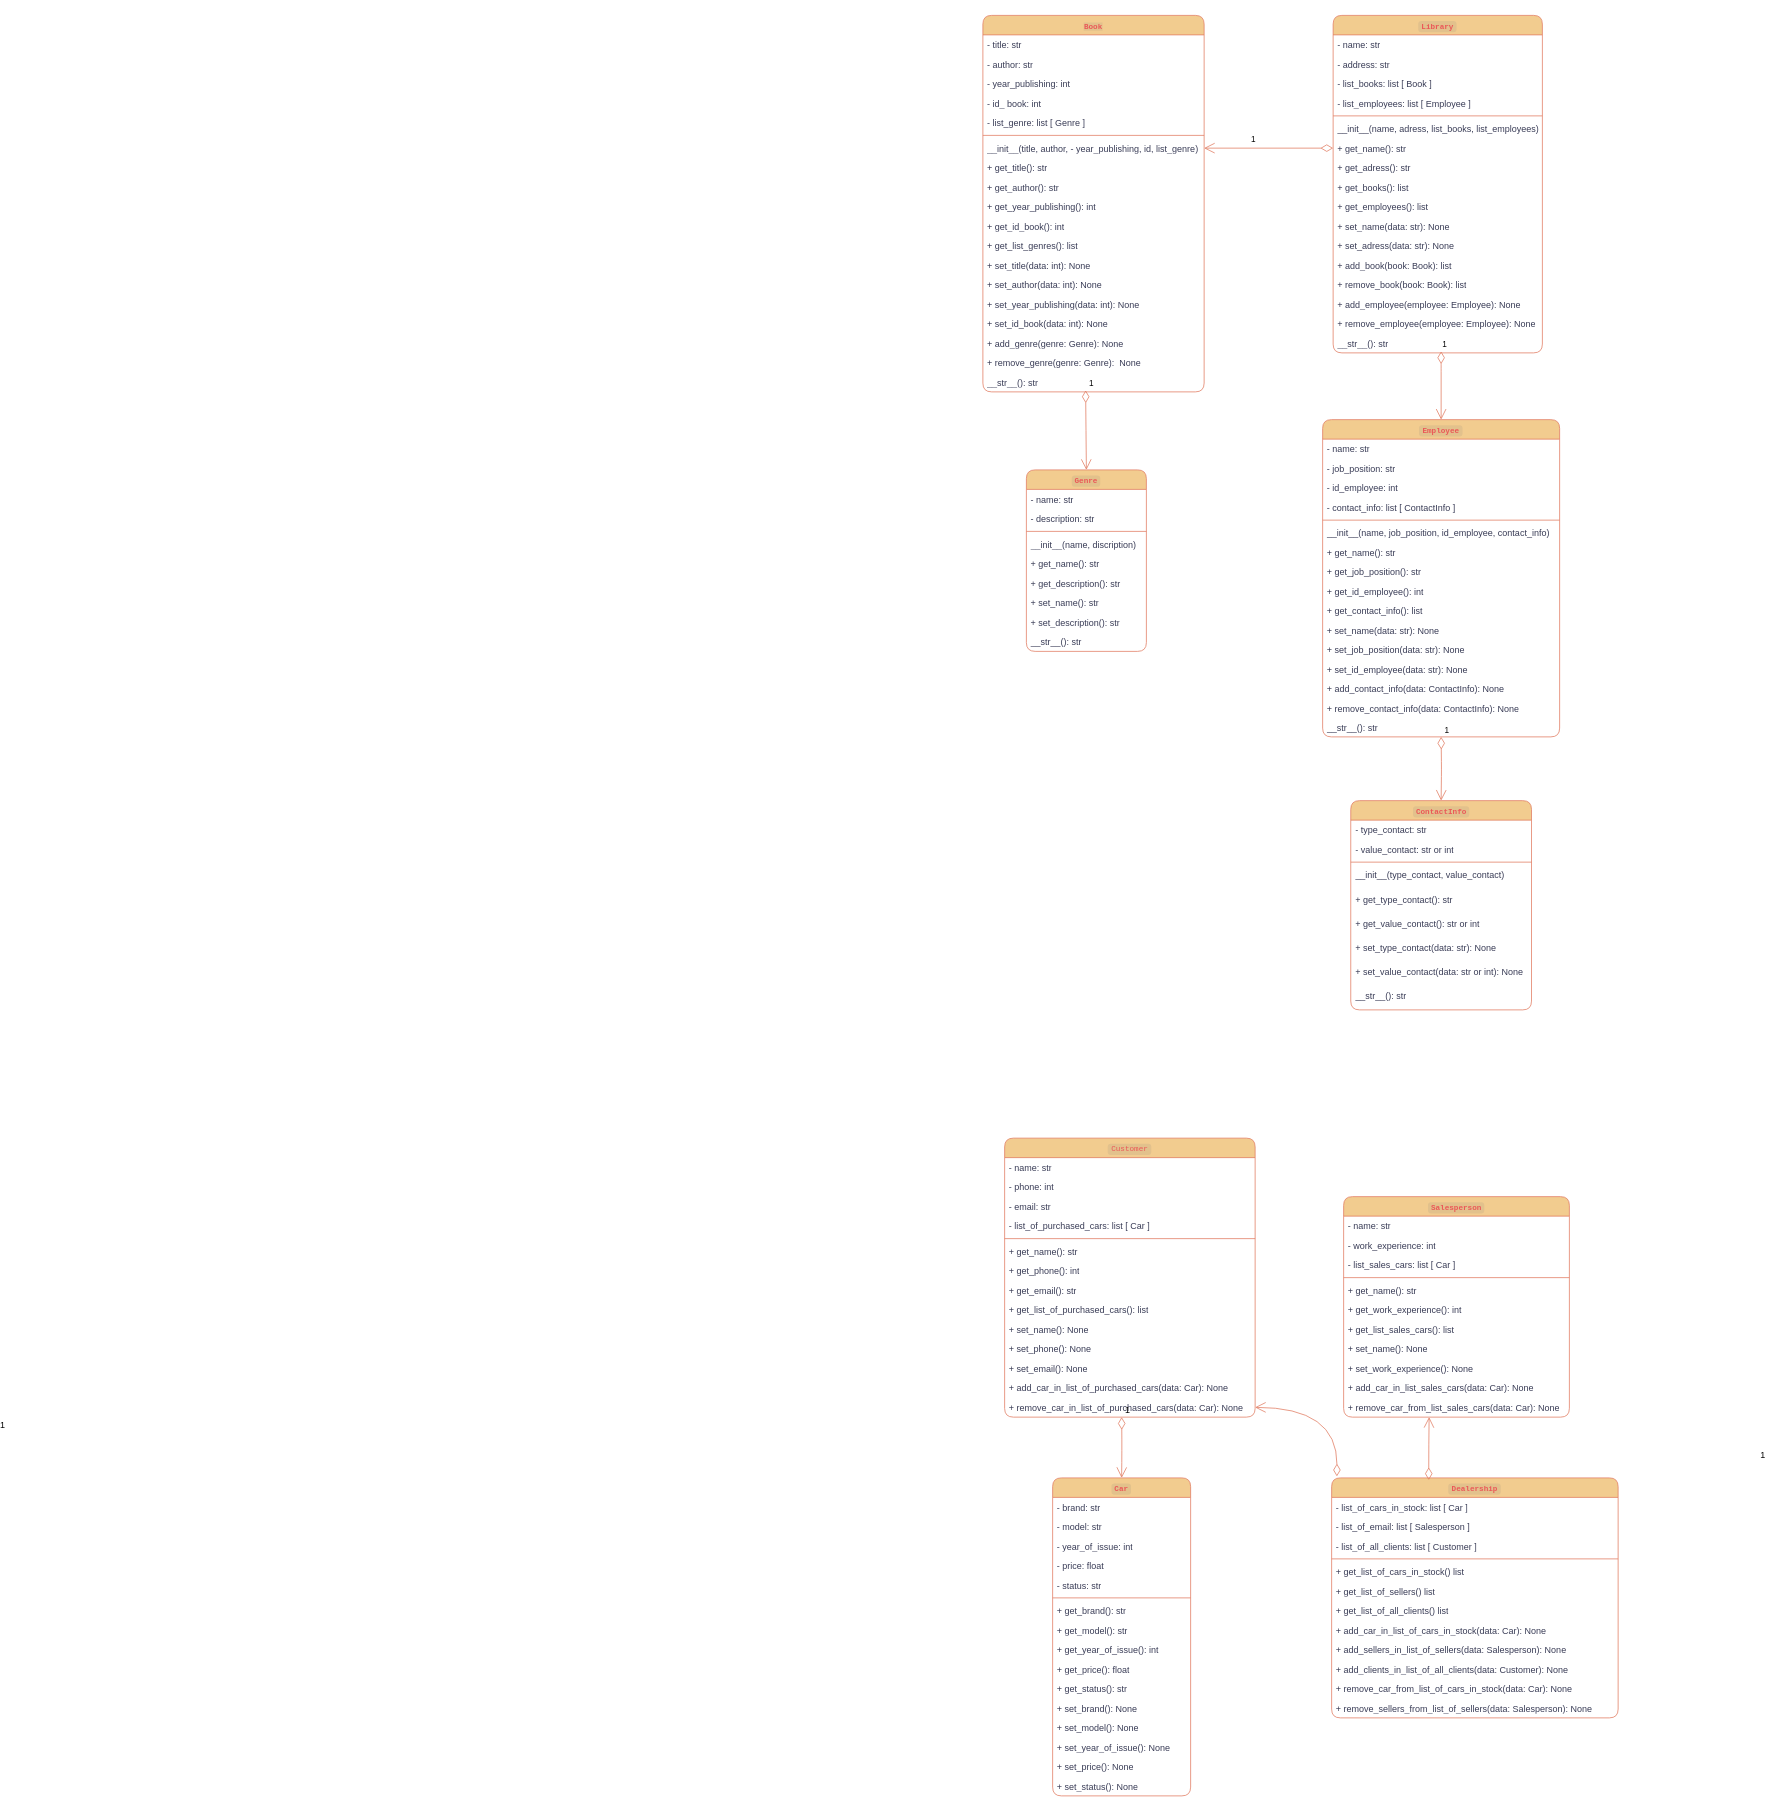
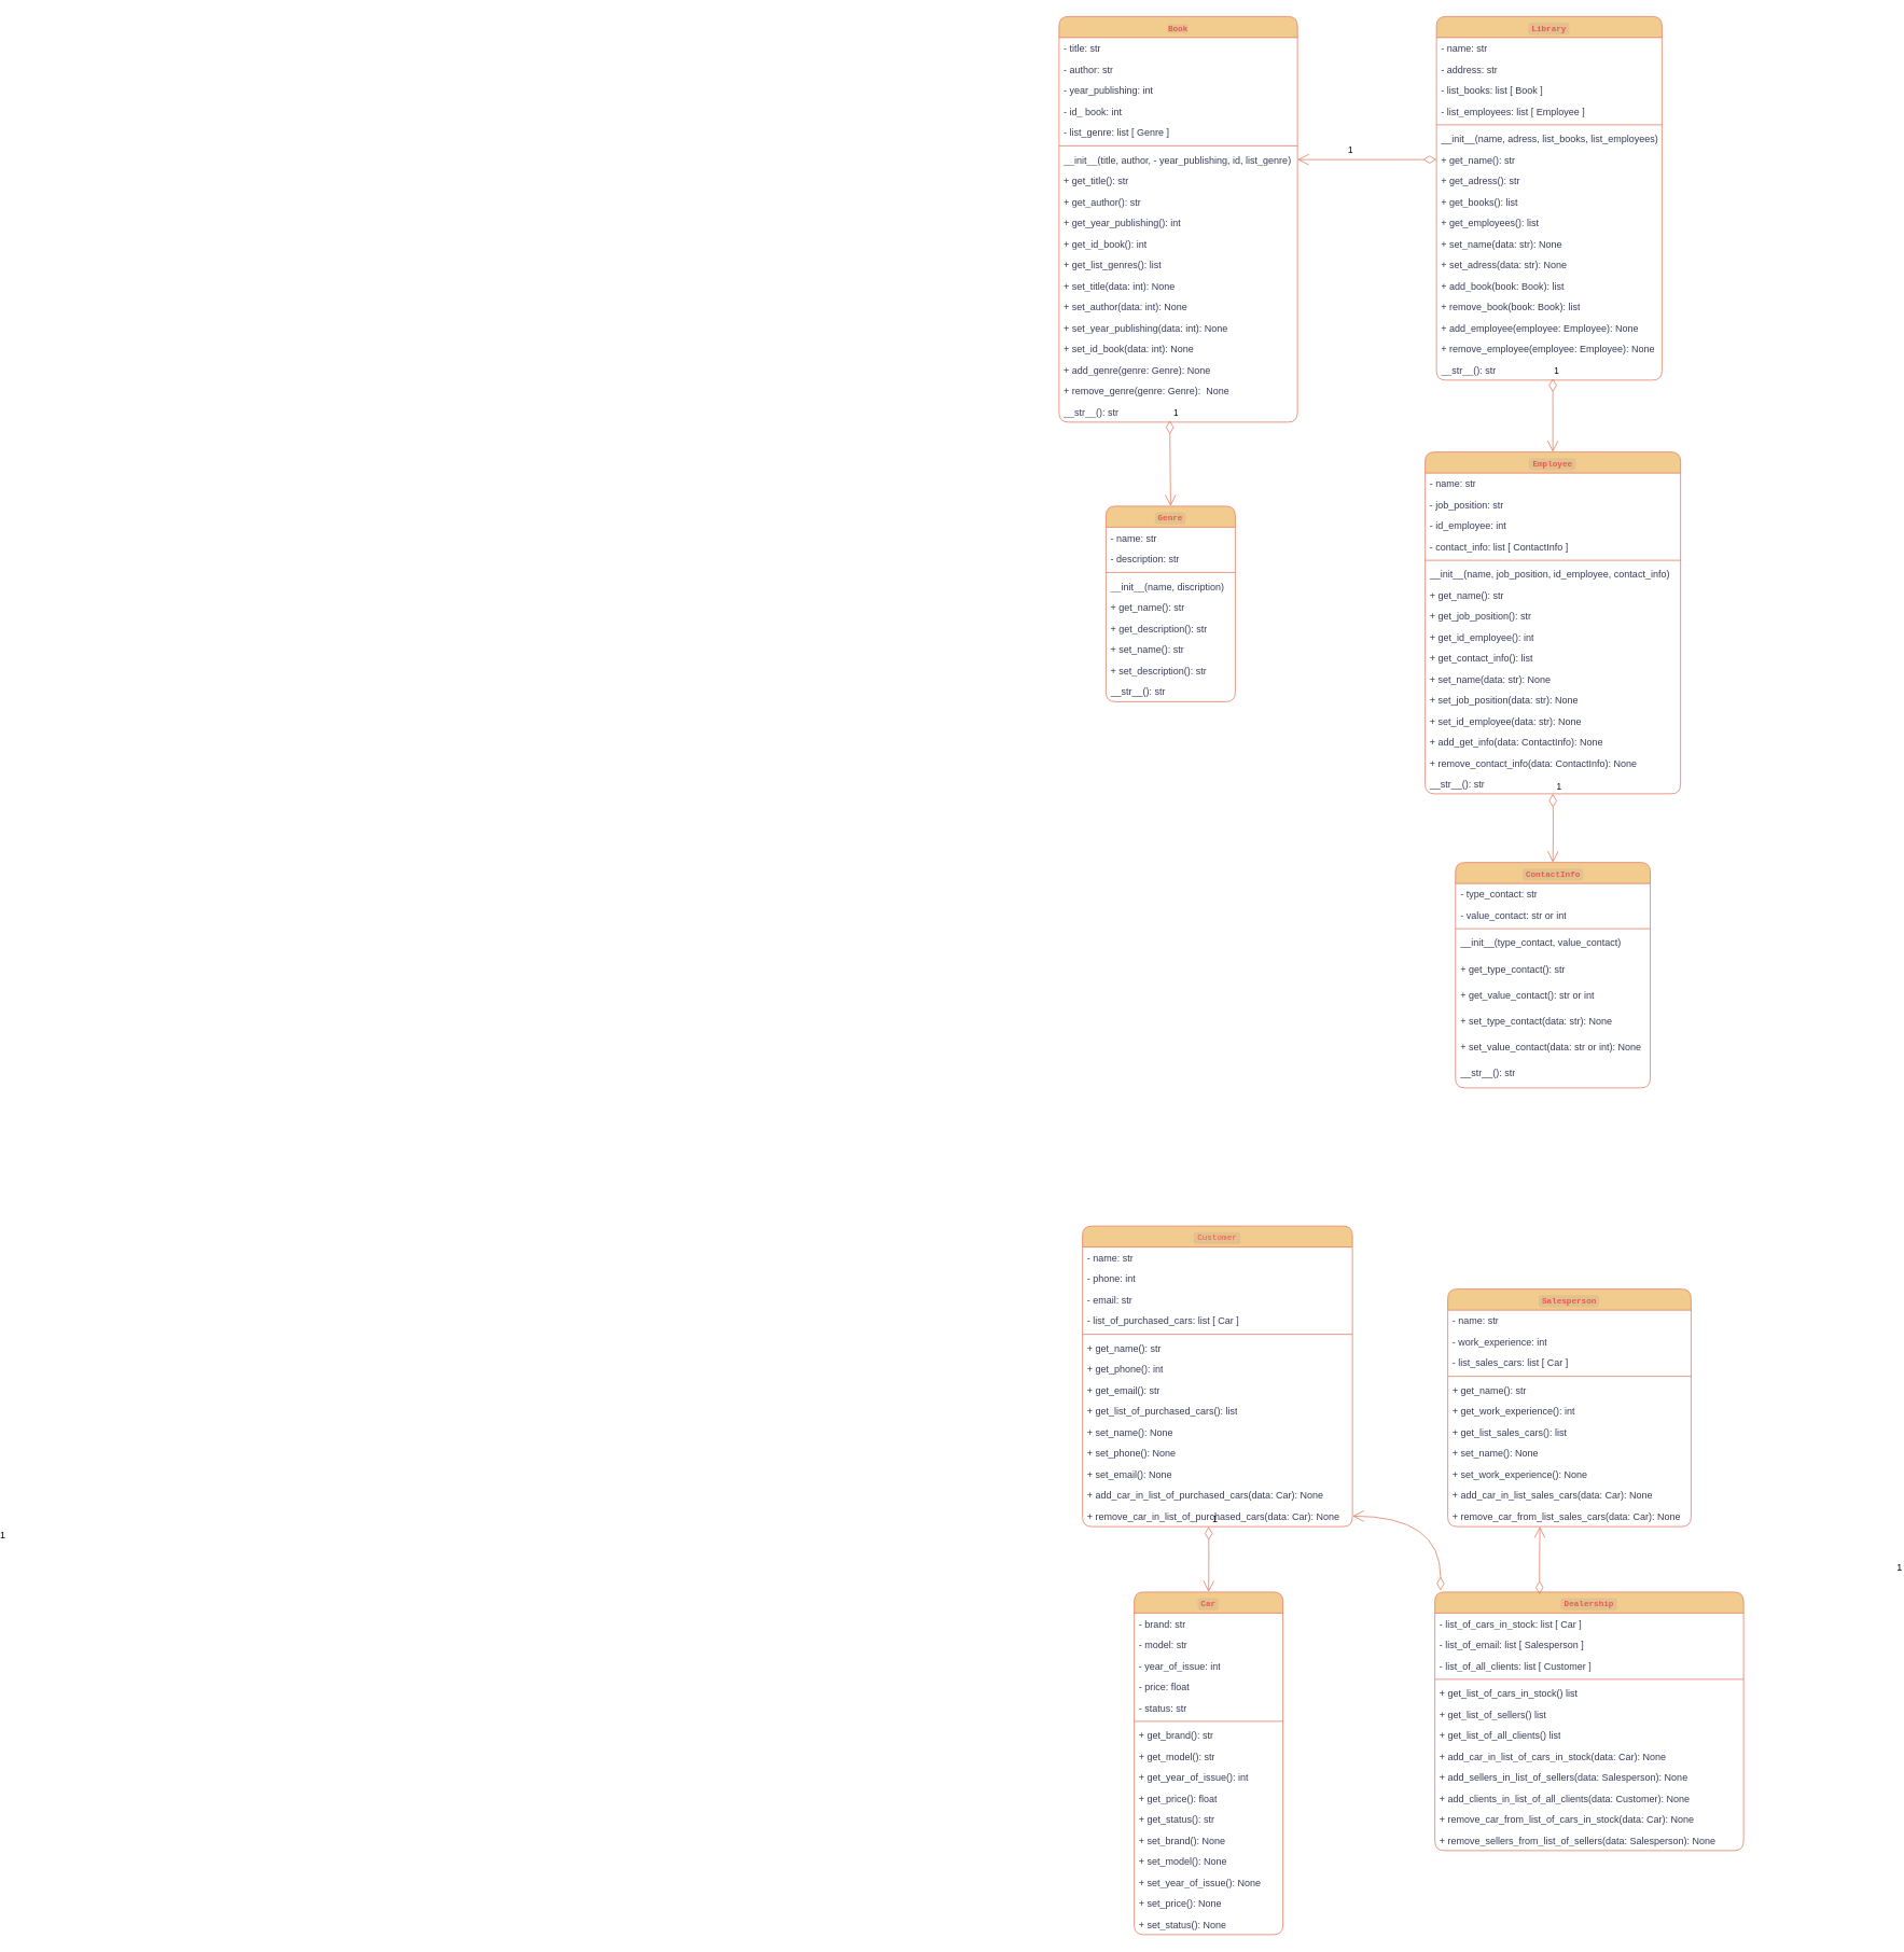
- <mxCell id="64" value="+ add_contact_info(data: ContactInfo): None&amp;nbsp;" style="text;strokeColor=none;fillColor=none;align=left;verticalAlign=top;spacingLeft=4;spacingRight=4;overflow=hidden;rotatable=0;points=[[0,0.5],[1,0.5]];portConstraint=eastwest;whiteSpace=wrap;html=1;labelBackgroundColor=none;fontColor=#393C56;rounded=1;" parent="50" vertex="1"><mxGeometry y="346" width="316" height="26" as="geometry" /></mxCell>
+ <mxCell id="64" value="+ add_get_info(data: ContactInfo): None&amp;nbsp;" style="text;strokeColor=none;fillColor=none;align=left;verticalAlign=top;spacingLeft=4;spacingRight=4;overflow=hidden;rotatable=0;points=[[0,0.5],[1,0.5]];portConstraint=eastwest;whiteSpace=wrap;html=1;labelBackgroundColor=none;fontColor=#393C56;rounded=1;" parent="50" vertex="1"><mxGeometry y="346" width="316" height="26" as="geometry" /></mxCell>
